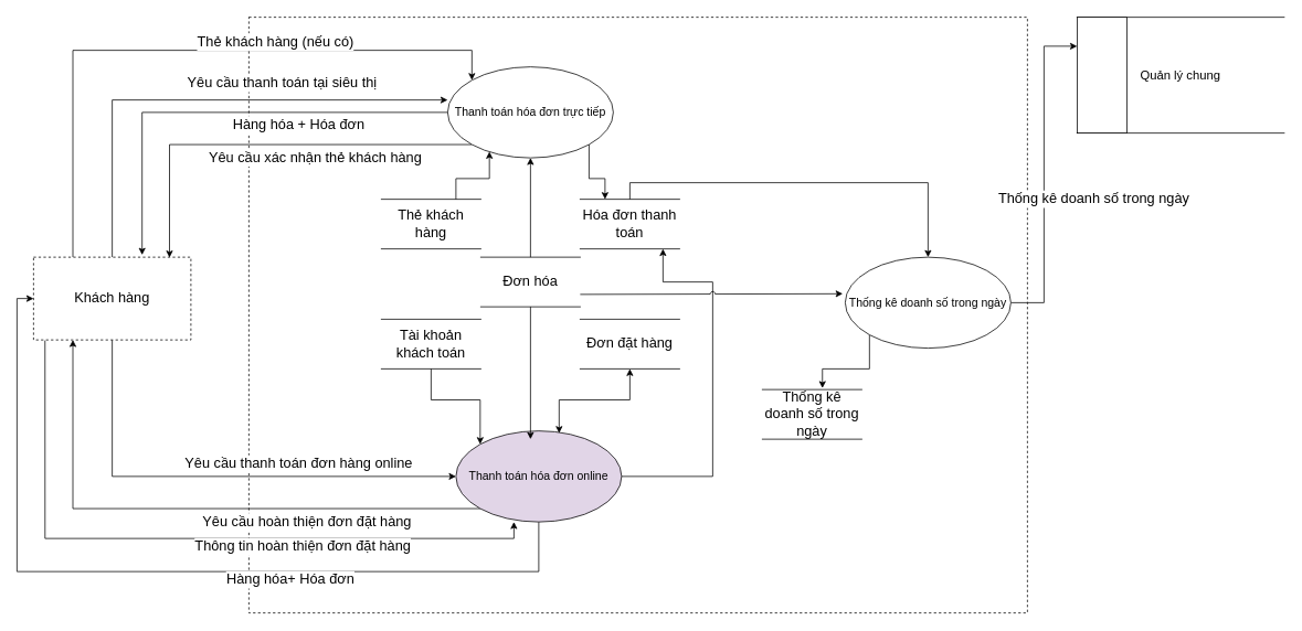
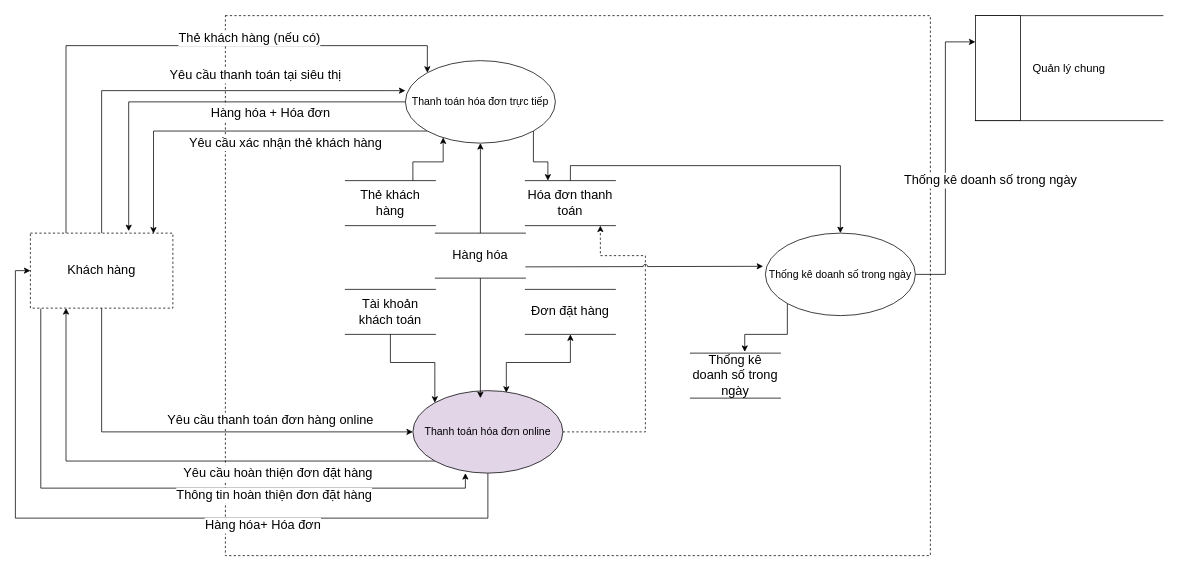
- <mxCell id="27" value="Đơn hóa" style="shape=partialRectangle;whiteSpace=wrap;html=1;left=0;right=0;fillColor=none;fontSize=17;" vertex="1" parent="1"><mxGeometry x="580" y="310" width="120" height="60" as="geometry" /></mxCell>
+ <mxCell id="27" value="Hàng hóa" style="shape=partialRectangle;whiteSpace=wrap;html=1;left=0;right=0;fillColor=none;fontSize=17;" vertex="1" parent="1"><mxGeometry x="580" y="310" width="120" height="60" as="geometry" /></mxCell>
- <mxCell id="7" style="edgeStyle=orthogonalEdgeStyle;rounded=0;orthogonalLoop=1;jettySize=auto;html=1;exitX=1;exitY=0.5;exitDx=0;exitDy=0;entryX=0.833;entryY=1;entryDx=0;entryDy=0;entryPerimeter=0;startArrow=none;startFill=0;fontSize=17;" edge="1" parent="1" source="10" target="17"><mxGeometry relative="1" as="geometry"><Array as="points"><mxPoint x="860" y="575" /><mxPoint x="860" y="340" /><mxPoint x="800" y="340" /></Array></mxGeometry></mxCell>
+ <mxCell id="7" style="edgeStyle=orthogonalEdgeStyle;rounded=0;orthogonalLoop=1;jettySize=auto;html=1;exitX=1;exitY=0.5;exitDx=0;exitDy=0;entryX=0.833;entryY=1;entryDx=0;entryDy=0;entryPerimeter=0;startArrow=none;startFill=0;fontSize=17;dashed=1;" edge="1" parent="1" source="10" target="17"><mxGeometry relative="1" as="geometry"><Array as="points"><mxPoint x="860" y="575" /><mxPoint x="860" y="340" /><mxPoint x="800" y="340" /></Array></mxGeometry></mxCell>
